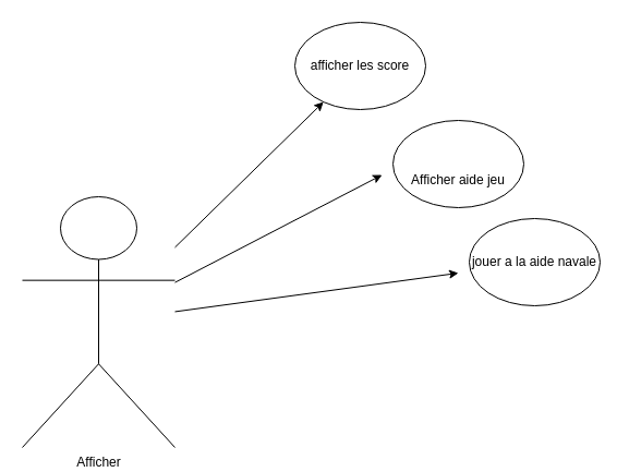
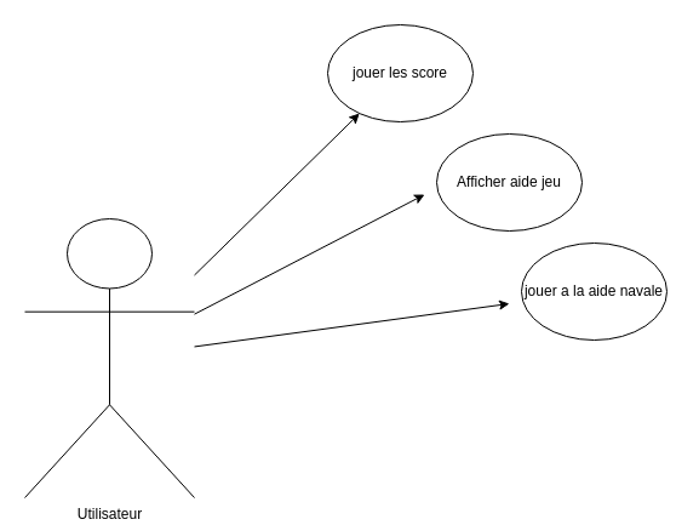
- <mxCell id="9" value="afficher les score" style="text;html=1;strokeColor=none;fillColor=none;align=center;verticalAlign=middle;whiteSpace=wrap;rounded=0;" vertex="1" parent="1"><mxGeometry x="280" y="50" width="100" height="20" as="geometry" /></mxCell>
+ <mxCell id="9" value="jouer les score" style="text;html=1;strokeColor=none;fillColor=none;align=center;verticalAlign=middle;whiteSpace=wrap;rounded=0;" vertex="1" parent="1"><mxGeometry x="280" y="50" width="100" height="20" as="geometry" /></mxCell>
- <mxCell id="5" value="Afficher aide jeu" style="text;html=1;strokeColor=none;fillColor=none;align=center;verticalAlign=middle;whiteSpace=wrap;rounded=0;" vertex="1" parent="1"><mxGeometry x="370" y="155" width="100" height="20" as="geometry" /></mxCell>
+ <mxCell id="5" value="Afficher aide jeu" style="text;html=1;strokeColor=none;fillColor=none;align=center;verticalAlign=middle;whiteSpace=wrap;rounded=0;" vertex="1" parent="1"><mxGeometry x="370" y="140" width="100" height="20" as="geometry" /></mxCell>
- <mxCell id="2" value="Afficher&lt;br&gt;" style="shape=umlActor;verticalLabelPosition=bottom;verticalAlign=top;html=1;outlineConnect=0;" vertex="1" parent="1"><mxGeometry x="20" y="180" width="140" height="230" as="geometry" /></mxCell>
+ <mxCell id="2" value="Utilisateur&lt;br&gt;" style="shape=umlActor;verticalLabelPosition=bottom;verticalAlign=top;html=1;outlineConnect=0;" vertex="1" parent="1"><mxGeometry x="20" y="180" width="140" height="230" as="geometry" /></mxCell>
